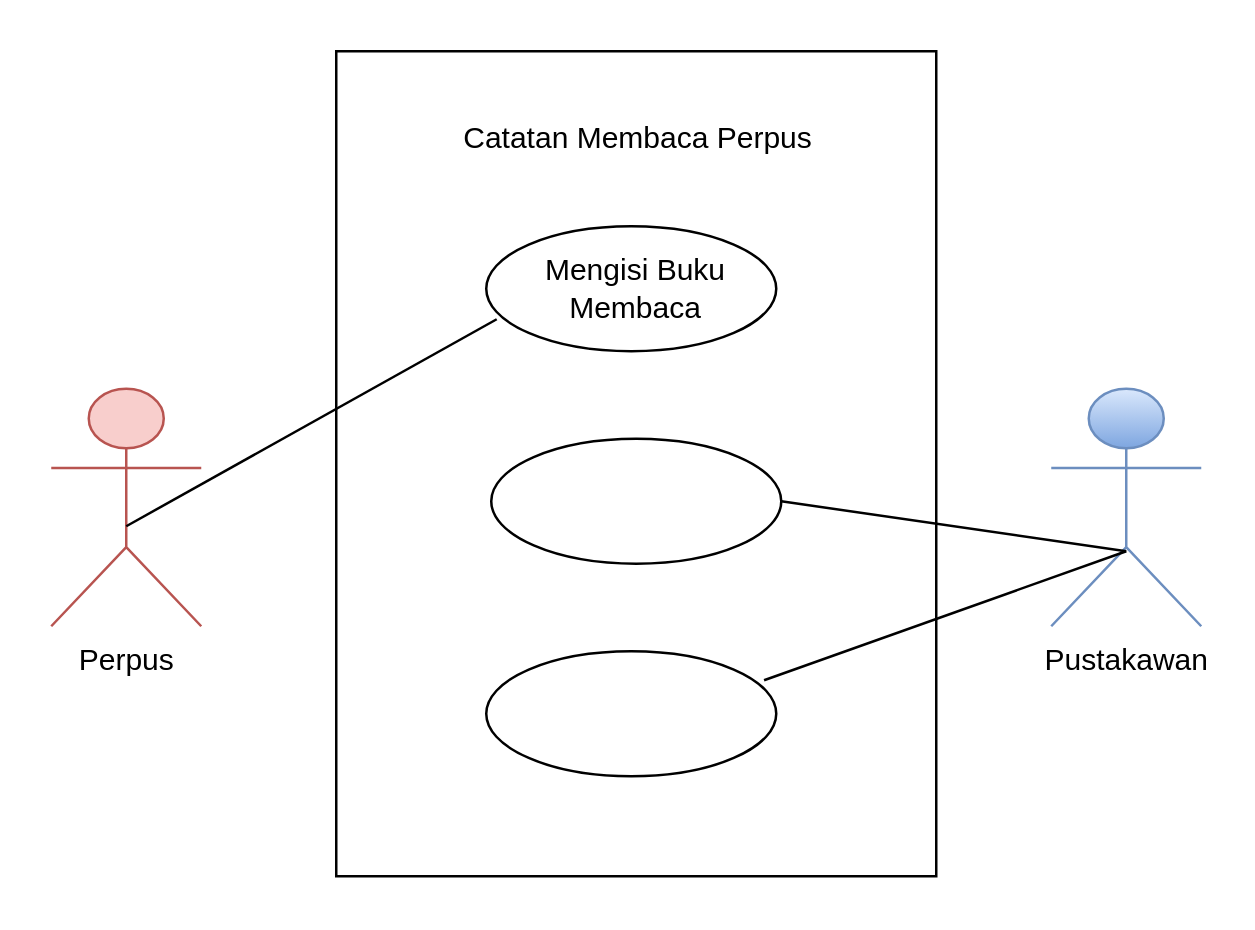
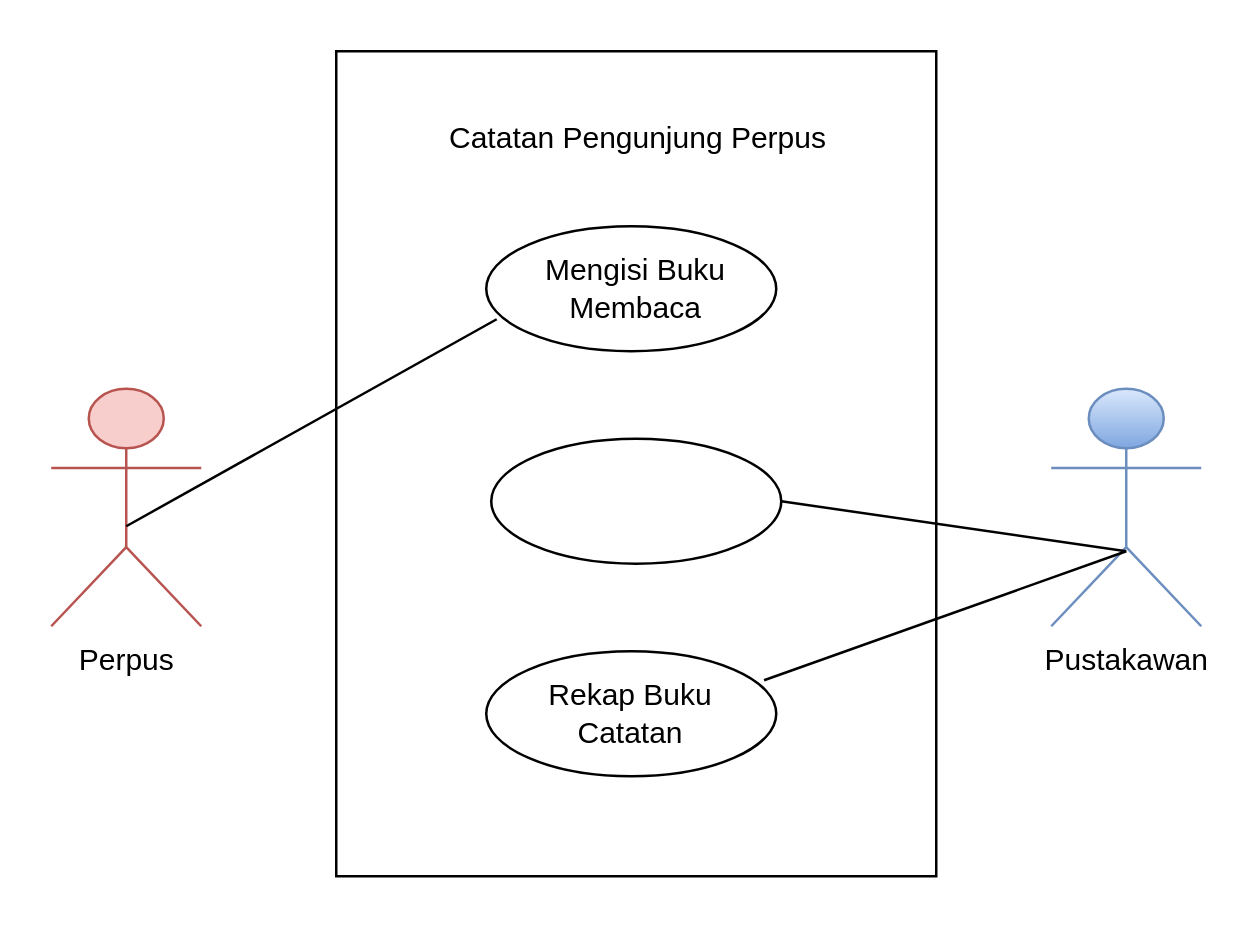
- <mxCell id="3" value="Catatan Membaca Perpus" style="text;html=1;strokeColor=none;fillColor=none;align=center;verticalAlign=middle;whiteSpace=wrap;rounded=0;" parent="1" vertex="1"><mxGeometry x="165" y="40" width="180" height="30" as="geometry" /></mxCell>
+ <mxCell id="3" value="Catatan Pengunjung Perpus" style="text;html=1;strokeColor=none;fillColor=none;align=center;verticalAlign=middle;whiteSpace=wrap;rounded=0;" parent="1" vertex="1"><mxGeometry x="165" y="40" width="180" height="30" as="geometry" /></mxCell>
+ <mxCell id="8" value="Rekap Buku Catatan" style="text;html=1;strokeColor=none;fillColor=none;align=center;verticalAlign=middle;whiteSpace=wrap;rounded=0;" parent="1" vertex="1"><mxGeometry x="209" y="270" width="86" height="30" as="geometry" /></mxCell>
